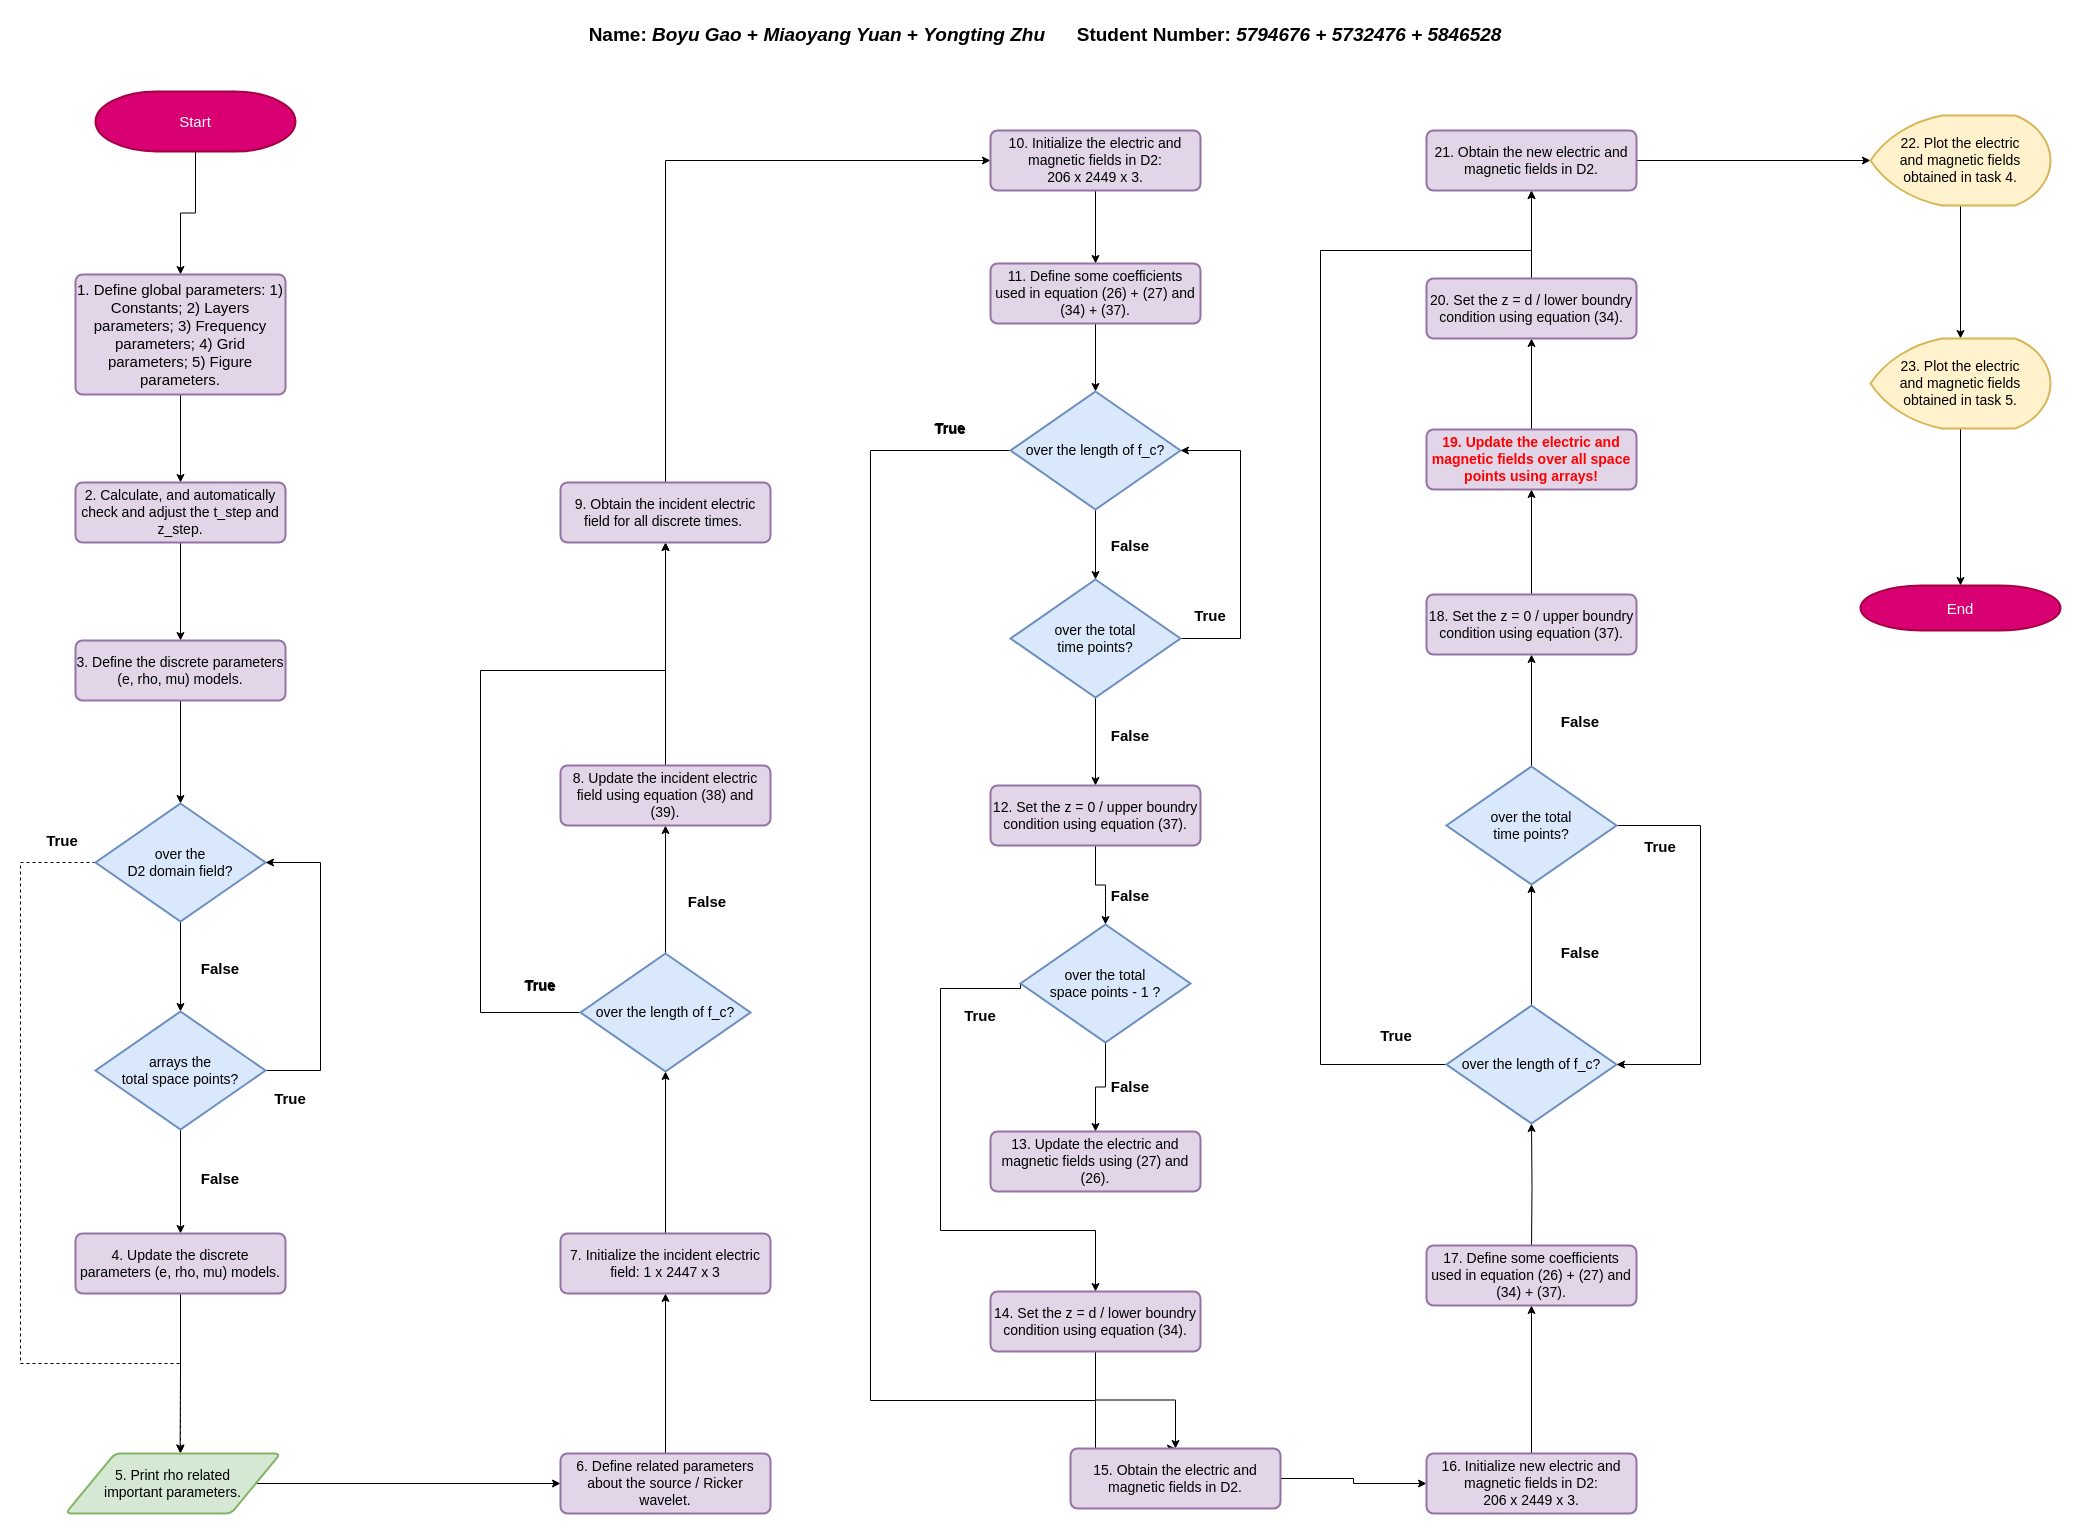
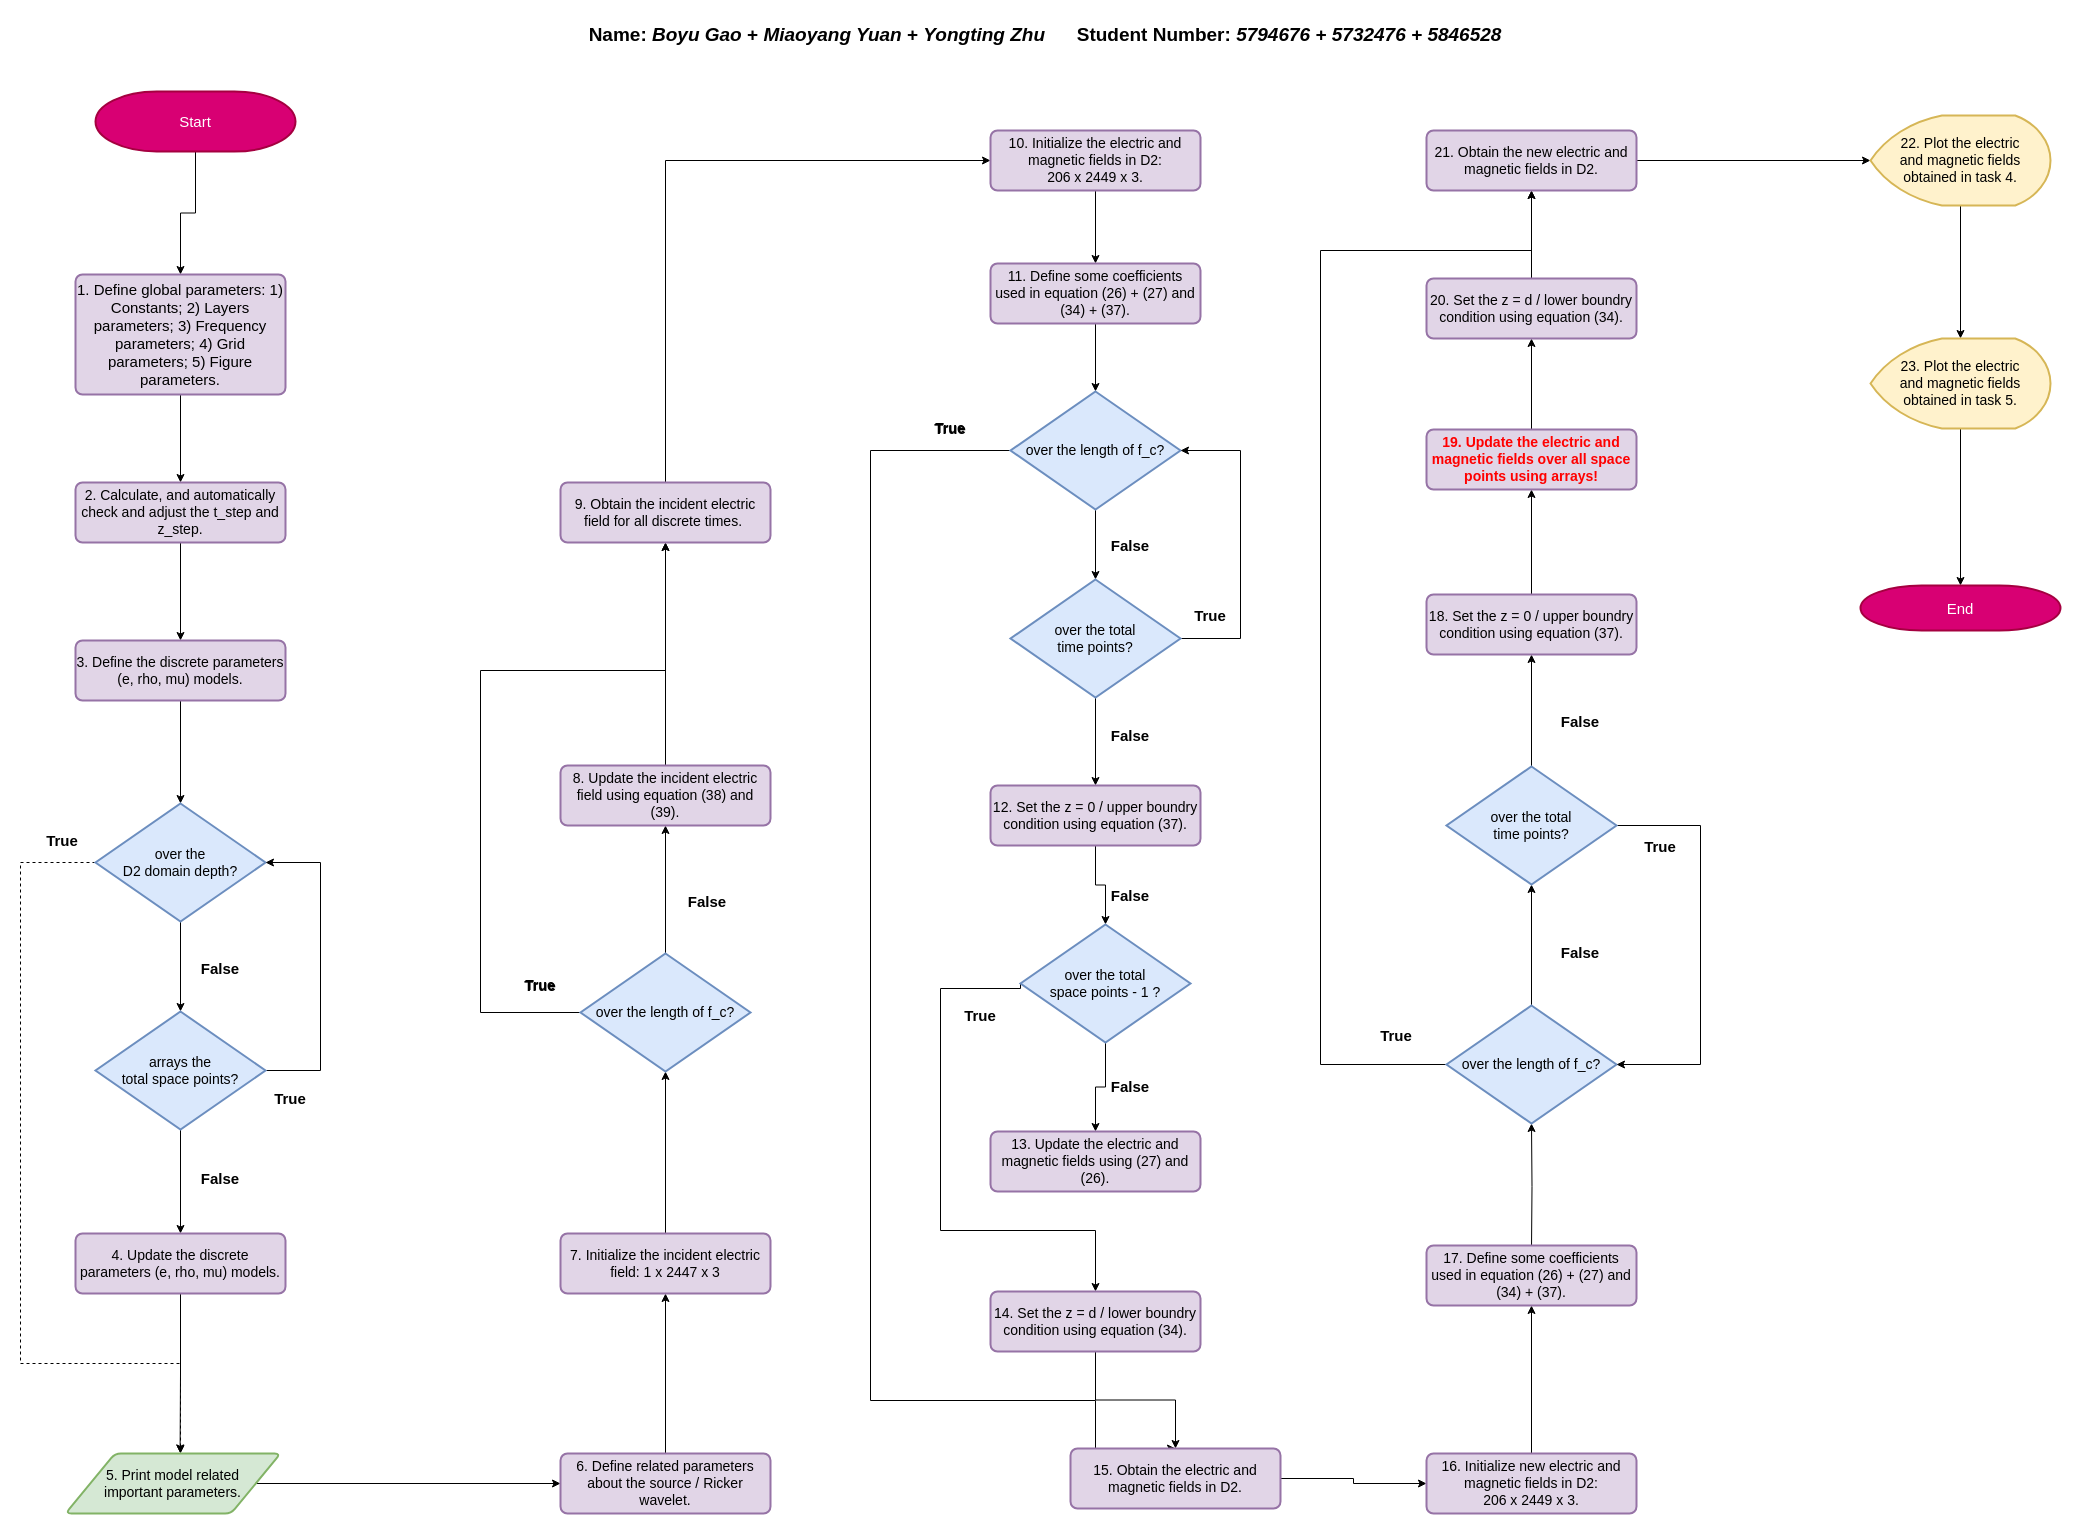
- <mxCell id="13" value="&lt;font style=&quot;font-size: 14px;&quot;&gt;over the &lt;br&gt;D2 domain field?&lt;/font&gt;" style="strokeWidth=2;html=1;shape=mxgraph.flowchart.decision;whiteSpace=wrap;fillColor=#dae8fc;strokeColor=#6c8ebf;" vertex="1" parent="1"><mxGeometry x="95" y="803" width="170" height="118" as="geometry" /></mxCell>
+ <mxCell id="13" value="&lt;font style=&quot;font-size: 14px;&quot;&gt;over the &lt;br&gt;D2 domain depth?&lt;/font&gt;" style="strokeWidth=2;html=1;shape=mxgraph.flowchart.decision;whiteSpace=wrap;fillColor=#dae8fc;strokeColor=#6c8ebf;" vertex="1" parent="1"><mxGeometry x="95" y="803" width="170" height="118" as="geometry" /></mxCell>
- <mxCell id="22" value="5. Print rho related &lt;br&gt;important parameters." style="shape=parallelogram;html=1;strokeWidth=2;perimeter=parallelogramPerimeter;whiteSpace=wrap;rounded=1;arcSize=12;size=0.23;fontSize=14;fillColor=#d5e8d4;strokeColor=#82b366;" vertex="1" parent="1"><mxGeometry x="65" y="1453" width="215" height="60" as="geometry" /></mxCell>
+ <mxCell id="22" value="5. Print model related &lt;br&gt;important parameters." style="shape=parallelogram;html=1;strokeWidth=2;perimeter=parallelogramPerimeter;whiteSpace=wrap;rounded=1;arcSize=12;size=0.23;fontSize=14;fillColor=#d5e8d4;strokeColor=#82b366;" vertex="1" parent="1"><mxGeometry x="65" y="1453" width="215" height="60" as="geometry" /></mxCell>
